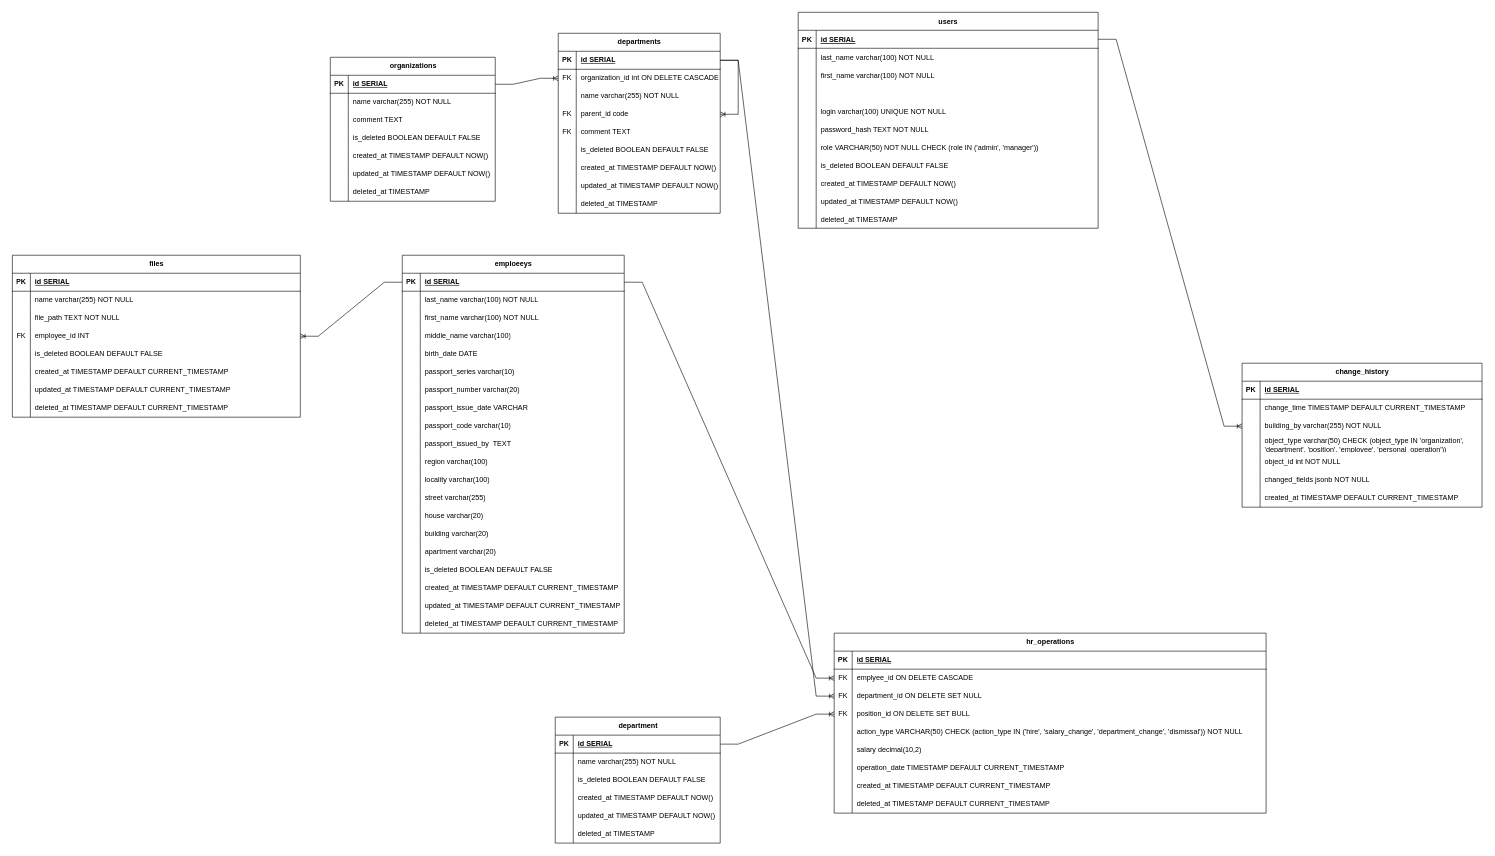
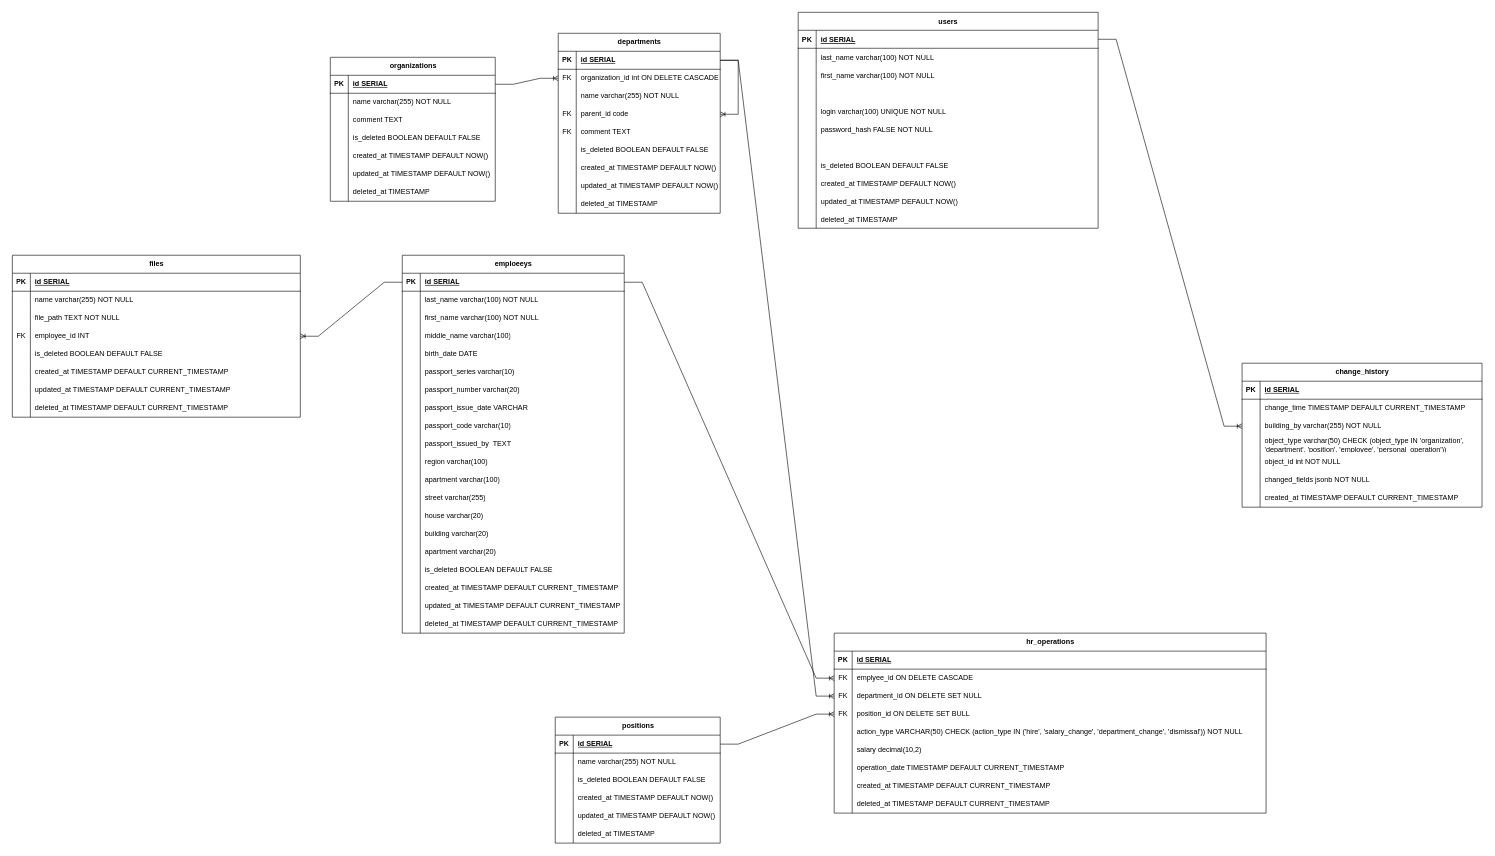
- <mxCell id="19" value="password_hash TEXT NOT NULL" style="shape=partialRectangle;overflow=hidden;connectable=0;fillColor=none;top=0;left=0;bottom=0;right=0;align=left;spacingLeft=6;" parent="17" vertex="1"><mxGeometry x="30" width="470" height="30" as="geometry"><mxRectangle width="470" height="30" as="alternateBounds" /></mxGeometry></mxCell>
+ <mxCell id="19" value="password_hash FALSE NOT NULL" style="shape=partialRectangle;overflow=hidden;connectable=0;fillColor=none;top=0;left=0;bottom=0;right=0;align=left;spacingLeft=6;" parent="17" vertex="1"><mxGeometry x="30" width="470" height="30" as="geometry"><mxRectangle width="470" height="30" as="alternateBounds" /></mxGeometry></mxCell>
- <mxCell id="22" value="role VARCHAR(50) NOT NULL CHECK (role IN ('admin', 'manager'))" style="shape=partialRectangle;overflow=hidden;connectable=0;fillColor=none;top=0;left=0;bottom=0;right=0;align=left;spacingLeft=6;" parent="20" vertex="1"><mxGeometry x="30" width="470" height="30" as="geometry"><mxRectangle width="470" height="30" as="alternateBounds" /></mxGeometry></mxCell>
- <mxCell id="141" value="locality varchar(100) " style="shape=partialRectangle;connectable=0;fillColor=none;top=0;left=0;bottom=0;right=0;align=left;spacingLeft=6;overflow=hidden;whiteSpace=wrap;html=1;" parent="139" vertex="1"><mxGeometry x="30" width="340" height="30" as="geometry"><mxRectangle width="340" height="30" as="alternateBounds" /></mxGeometry></mxCell>
+ <mxCell id="141" value="apartment varchar(100) " style="shape=partialRectangle;connectable=0;fillColor=none;top=0;left=0;bottom=0;right=0;align=left;spacingLeft=6;overflow=hidden;whiteSpace=wrap;html=1;" parent="139" vertex="1"><mxGeometry x="30" width="340" height="30" as="geometry"><mxRectangle width="340" height="30" as="alternateBounds" /></mxGeometry></mxCell>
- <mxCell id="86" value="department" style="shape=table;startSize=30;container=1;collapsible=1;childLayout=tableLayout;fixedRows=1;rowLines=0;fontStyle=1;align=center;resizeLast=1;html=1;fillColor=none;" parent="1" vertex="1"><mxGeometry x="925" y="1195" width="275" height="210" as="geometry" /></mxCell>
+ <mxCell id="86" value="positions" style="shape=table;startSize=30;container=1;collapsible=1;childLayout=tableLayout;fixedRows=1;rowLines=0;fontStyle=1;align=center;resizeLast=1;html=1;fillColor=none;" parent="1" vertex="1"><mxGeometry x="925" y="1195" width="275" height="210" as="geometry" /></mxCell>
